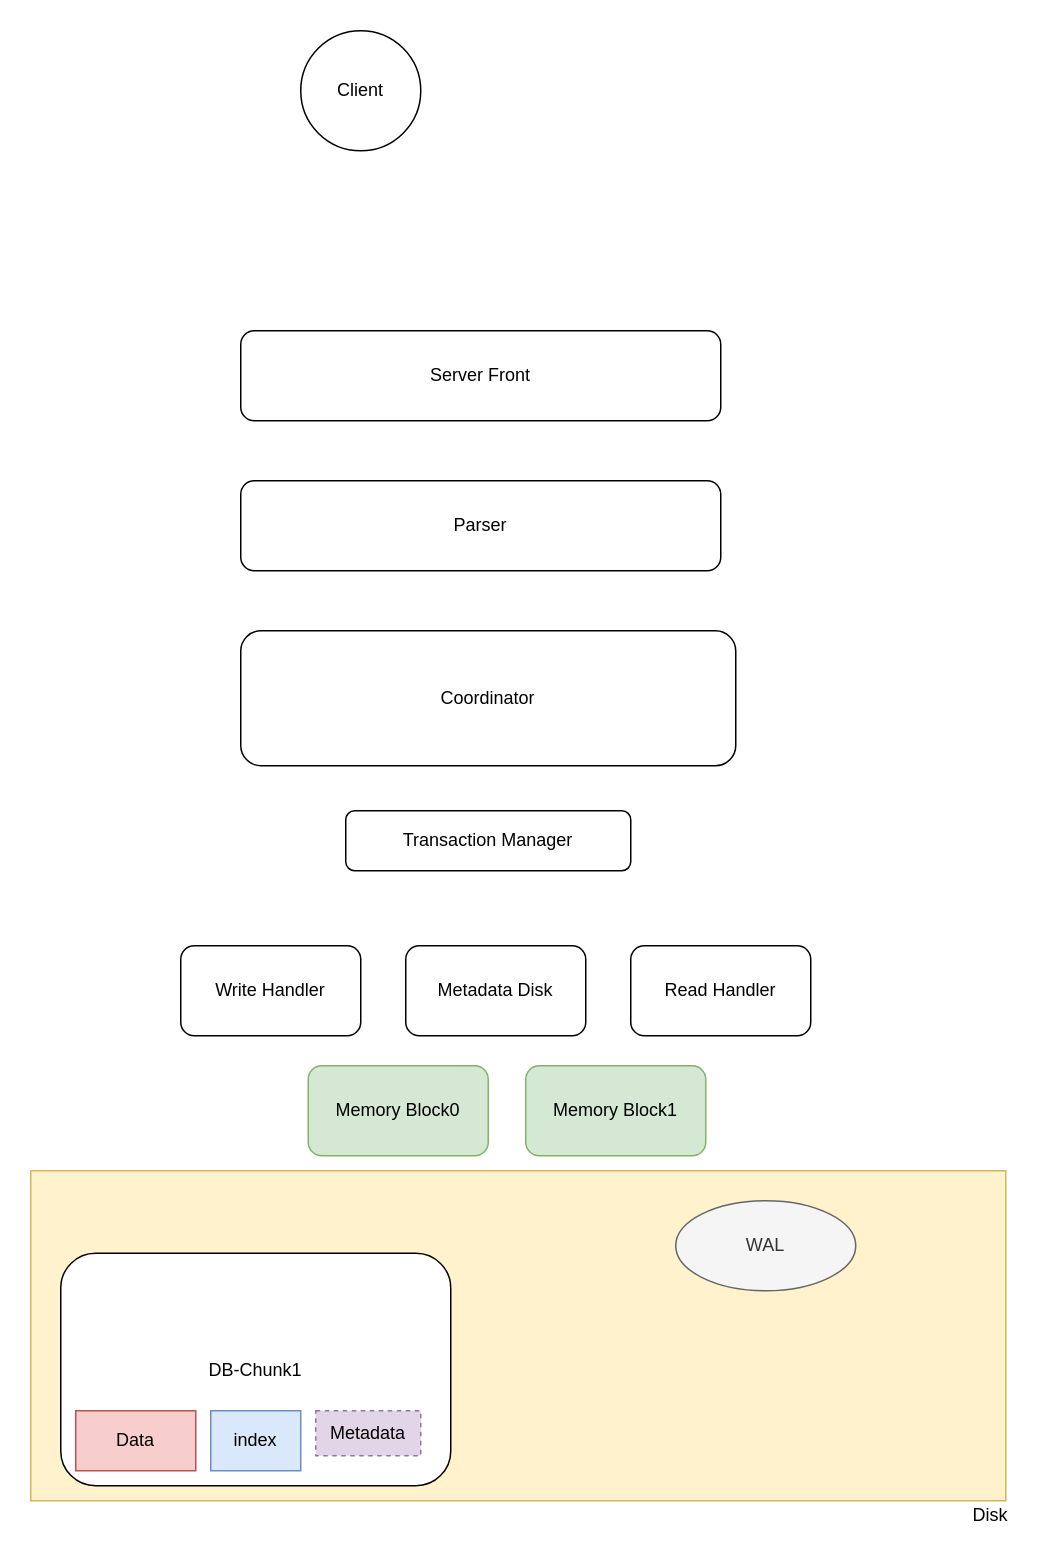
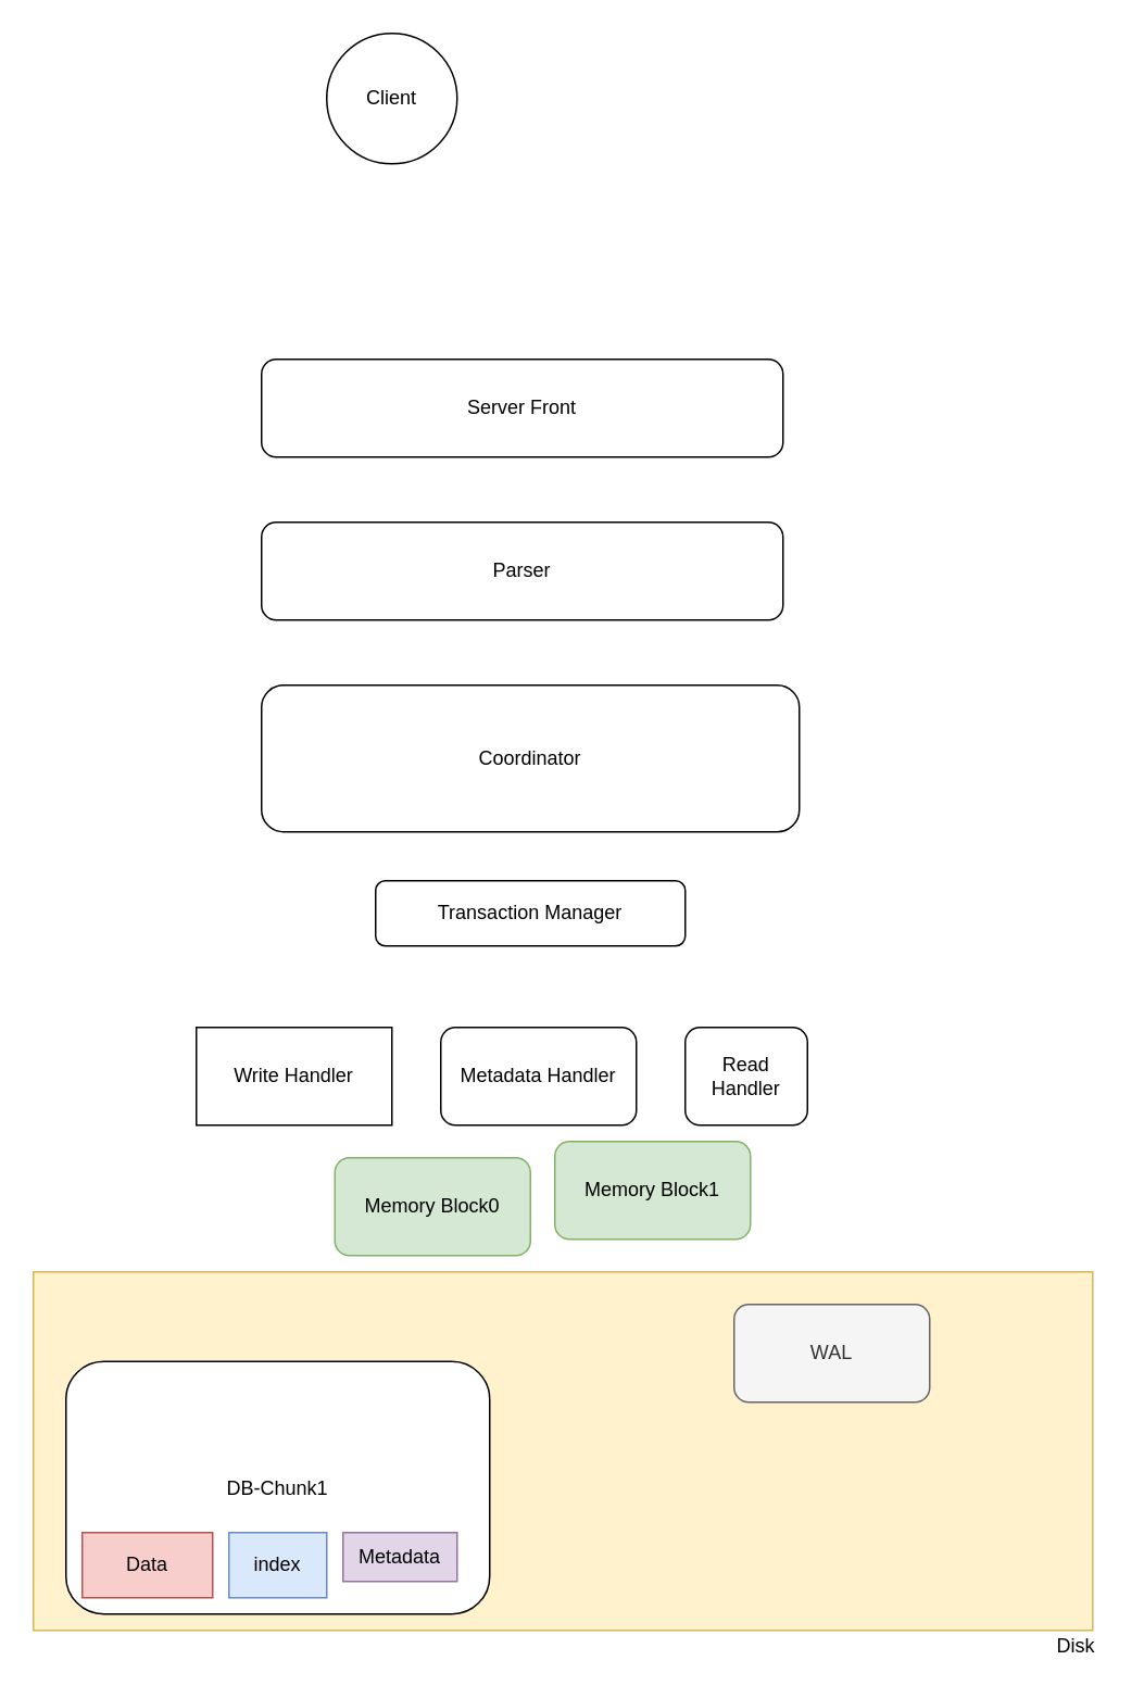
- <mxCell id="7" value="Write Handler" style="rounded=1;whiteSpace=wrap;html=1;" vertex="1" parent="1"><mxGeometry x="120" y="630" width="120" height="60" as="geometry" /></mxCell>
+ <mxCell id="7" value="Write Handler" style="whiteSpace=wrap;html=1;rounded=0;" vertex="1" parent="1"><mxGeometry x="120" y="630" width="120" height="60" as="geometry" /></mxCell>
- <mxCell id="18" value="Metadata Disk" style="rounded=1;whiteSpace=wrap;html=1;" vertex="1" parent="1"><mxGeometry x="270" y="630" width="120" height="60" as="geometry" /></mxCell>
+ <mxCell id="18" value="Metadata Handler" style="rounded=1;whiteSpace=wrap;html=1;" vertex="1" parent="1"><mxGeometry x="270" y="630" width="120" height="60" as="geometry" /></mxCell>
- <mxCell id="8" value="Read Handler" style="rounded=1;whiteSpace=wrap;html=1;" vertex="1" parent="1"><mxGeometry x="420" y="630" width="120" height="60" as="geometry" /></mxCell>
+ <mxCell id="8" value="Read Handler" style="rounded=1;whiteSpace=wrap;html=1;" vertex="1" parent="1"><mxGeometry x="420" y="630" width="75" height="60" as="geometry" /></mxCell>
- <mxCell id="11" value="Memory Block1" style="rounded=1;whiteSpace=wrap;html=1;fillColor=#d5e8d4;strokeColor=#82b366;" vertex="1" parent="1"><mxGeometry x="350" y="710" width="120" height="60" as="geometry" /></mxCell>
+ <mxCell id="11" value="Memory Block1" style="rounded=1;whiteSpace=wrap;html=1;fillColor=#d5e8d4;strokeColor=#82b366;" vertex="1" parent="1"><mxGeometry x="340" y="700" width="120" height="60" as="geometry" /></mxCell>
- <mxCell id="14" value="WAL" style="ellipse;whiteSpace=wrap;html=1;fillColor=#f5f5f5;strokeColor=#666666;fontColor=#333333;" vertex="1" parent="1"><mxGeometry x="450" y="800" width="120" height="60" as="geometry" /></mxCell>
+ <mxCell id="14" value="WAL" style="rounded=1;whiteSpace=wrap;html=1;fillColor=#f5f5f5;strokeColor=#666666;fontColor=#333333;" vertex="1" parent="1"><mxGeometry x="450" y="800" width="120" height="60" as="geometry" /></mxCell>
- <mxCell id="17" value="Metadata" style="rounded=0;whiteSpace=wrap;html=1;fillColor=#e1d5e7;strokeColor=#9673a6;dashed=1;" vertex="1" parent="1"><mxGeometry x="210" y="940" width="70" height="30" as="geometry" /></mxCell>
+ <mxCell id="17" value="Metadata" style="rounded=0;whiteSpace=wrap;html=1;fillColor=#e1d5e7;strokeColor=#9673a6;" vertex="1" parent="1"><mxGeometry x="210" y="940" width="70" height="30" as="geometry" /></mxCell>
